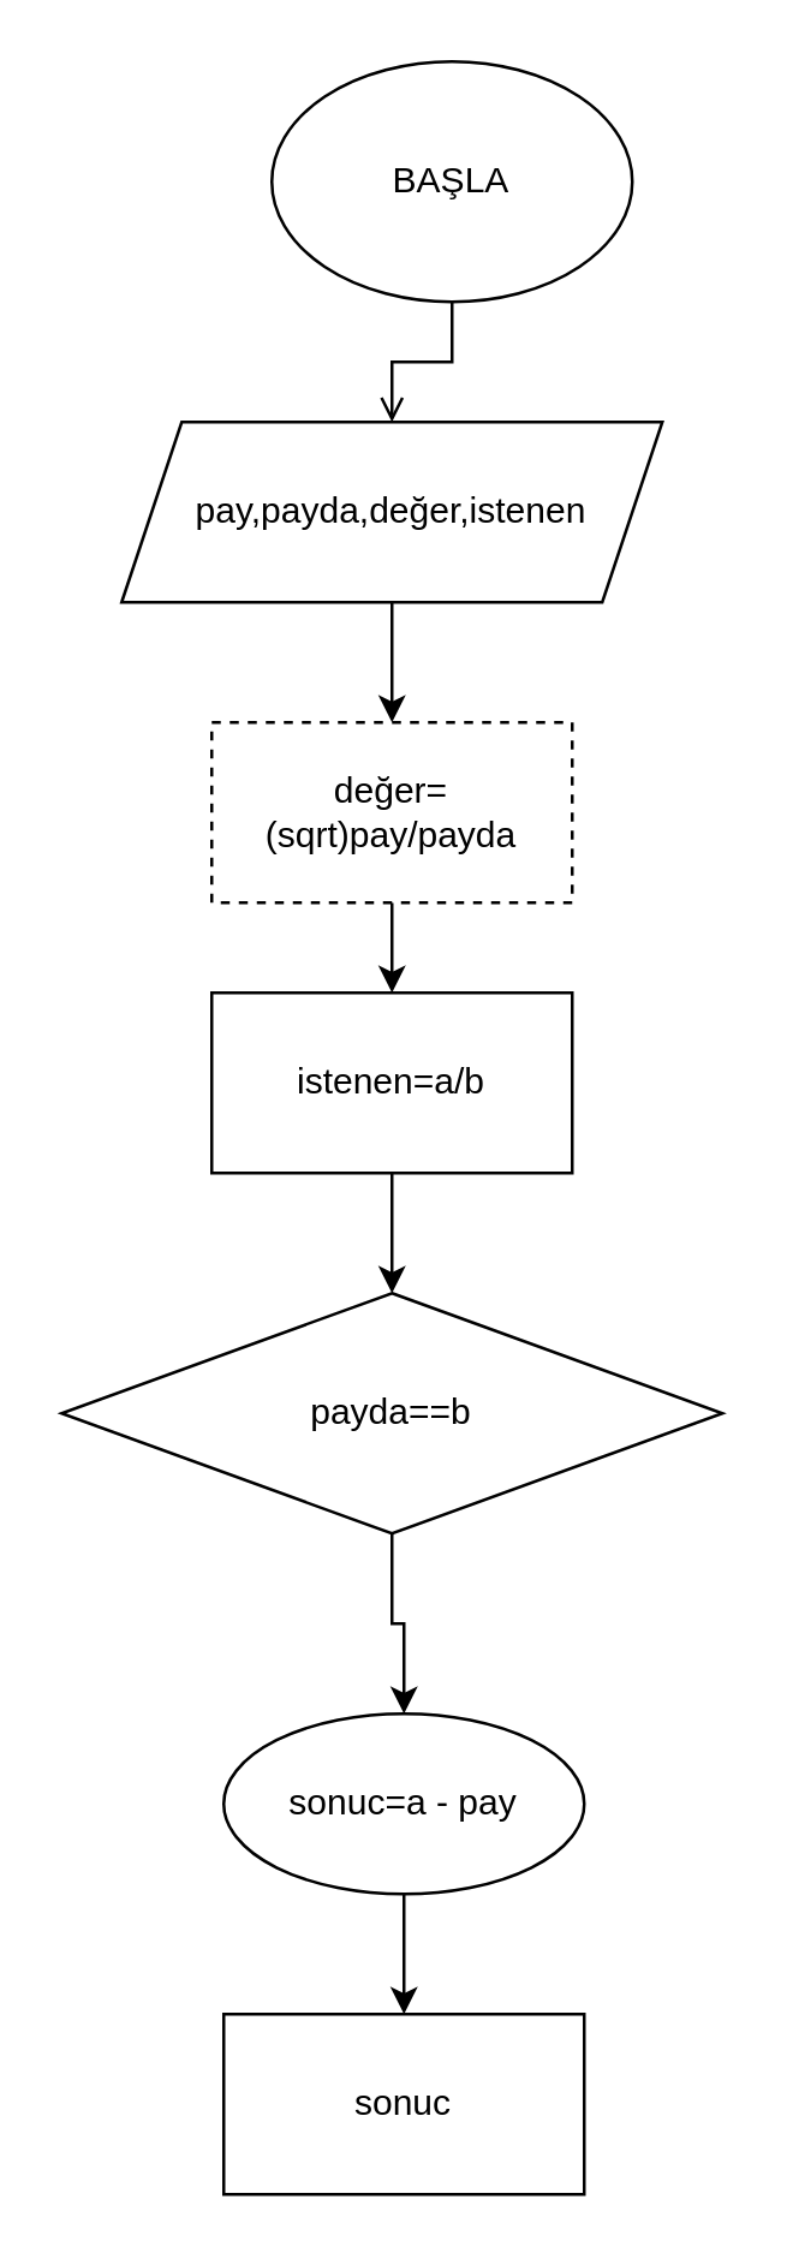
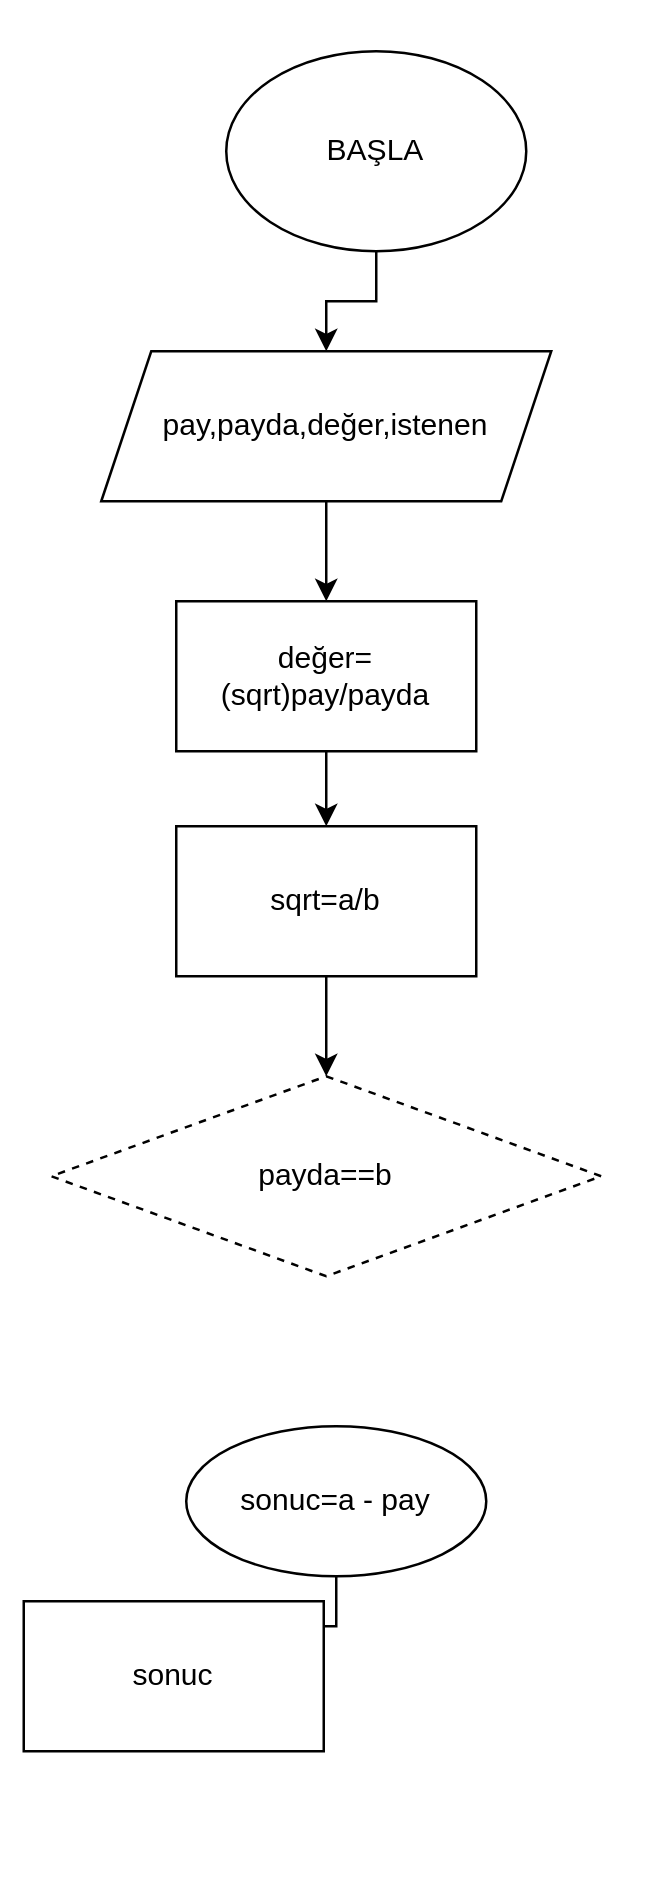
- <mxCell id="2" value="" style="edgeStyle=orthogonalEdgeStyle;rounded=0;orthogonalLoop=1;jettySize=auto;html=1;endArrow=open;" parent="1" source="3" target="5" edge="1"><mxGeometry relative="1" as="geometry" /></mxCell>
+ <mxCell id="2" value="" style="edgeStyle=orthogonalEdgeStyle;rounded=0;orthogonalLoop=1;jettySize=auto;html=1;" parent="1" source="3" target="5" edge="1"><mxGeometry relative="1" as="geometry" /></mxCell>
- <mxCell id="7" value="değer=(sqrt)pay/payda" style="rounded=0;whiteSpace=wrap;html=1;dashed=1;" parent="1" vertex="1"><mxGeometry x="70" y="240" width="120" height="60" as="geometry" /></mxCell>
+ <mxCell id="7" value="değer=(sqrt)pay/payda" style="rounded=0;whiteSpace=wrap;html=1;" parent="1" vertex="1"><mxGeometry x="70" y="240" width="120" height="60" as="geometry" /></mxCell>
- <mxCell id="9" value="istenen=a/b" style="rounded=0;whiteSpace=wrap;html=1;" parent="1" vertex="1"><mxGeometry x="70" y="330" width="120" height="60" as="geometry" /></mxCell>
+ <mxCell id="9" value="sqrt=a/b" style="rounded=0;whiteSpace=wrap;html=1;" parent="1" vertex="1"><mxGeometry x="70" y="330" width="120" height="60" as="geometry" /></mxCell>
- <mxCell id="11" value="payda==b" style="rhombus;whiteSpace=wrap;html=1;" parent="1" vertex="1"><mxGeometry x="20" y="430" width="220" height="80" as="geometry" /></mxCell>
+ <mxCell id="11" value="payda==b" style="rhombus;whiteSpace=wrap;html=1;dashed=1;" parent="1" vertex="1"><mxGeometry x="20" y="430" width="220" height="80" as="geometry" /></mxCell>
- <mxCell id="10" value="" style="edgeStyle=orthogonalEdgeStyle;rounded=0;orthogonalLoop=1;jettySize=auto;html=1;" parent="1" source="11" target="13" edge="1"><mxGeometry relative="1" as="geometry" /></mxCell>
- <mxCell id="14" value="sonuc" style="rounded=0;whiteSpace=wrap;html=1;" parent="1" vertex="1"><mxGeometry x="74" y="670" width="120" height="60" as="geometry" /></mxCell>
+ <mxCell id="14" value="sonuc" style="rounded=0;whiteSpace=wrap;html=1;" parent="1" vertex="1"><mxGeometry x="9" y="640" width="120" height="60" as="geometry" /></mxCell>
